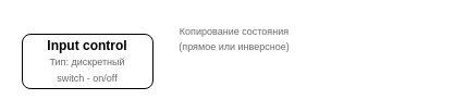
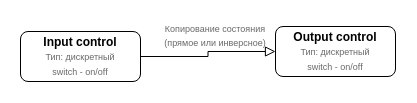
+ <mxCell id="4" value="&lt;b&gt;Output control&lt;/b&gt;&lt;br&gt;&lt;font style=&quot;font-size: 9px;&quot; color=&quot;#696969&quot;&gt;Тип: дискретный&lt;/font&gt;&lt;div&gt;&lt;font style=&quot;font-size: 9px;&quot; color=&quot;#696969&quot;&gt;switch -&amp;nbsp;&lt;/font&gt;&lt;span style=&quot;font-size: 9px; color: rgb(105, 105, 105); background-color: initial;&quot;&gt;on/off&lt;/span&gt;&lt;/div&gt;" style="rounded=1;whiteSpace=wrap;html=1;fontSize=12;glass=0;strokeWidth=1;shadow=0;" parent="1" vertex="1"><mxGeometry x="275" y="26" width="120" height="50" as="geometry" /></mxCell>
+ <mxCell id="2" value="" style="rounded=0;html=1;jettySize=auto;orthogonalLoop=1;fontSize=11;endArrow=block;endFill=0;endSize=8;strokeWidth=1;shadow=0;labelBackgroundColor=none;edgeStyle=orthogonalEdgeStyle;entryX=0;entryY=0.5;entryDx=0;entryDy=0;" parent="1" source="3" target="4" edge="1"><mxGeometry relative="1" as="geometry"><mxPoint x="215" y="166" as="targetPoint" /></mxGeometry></mxCell>
